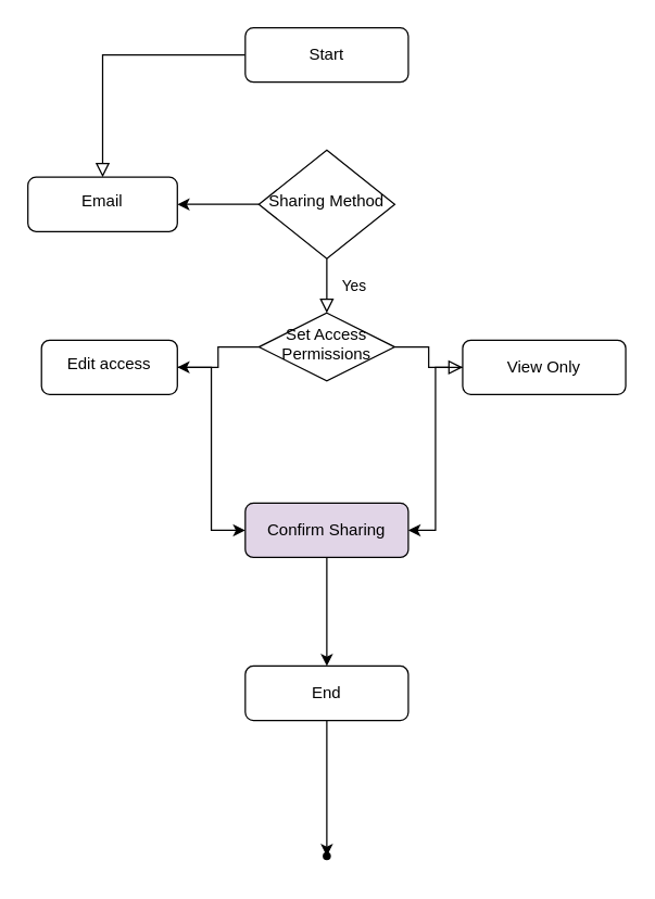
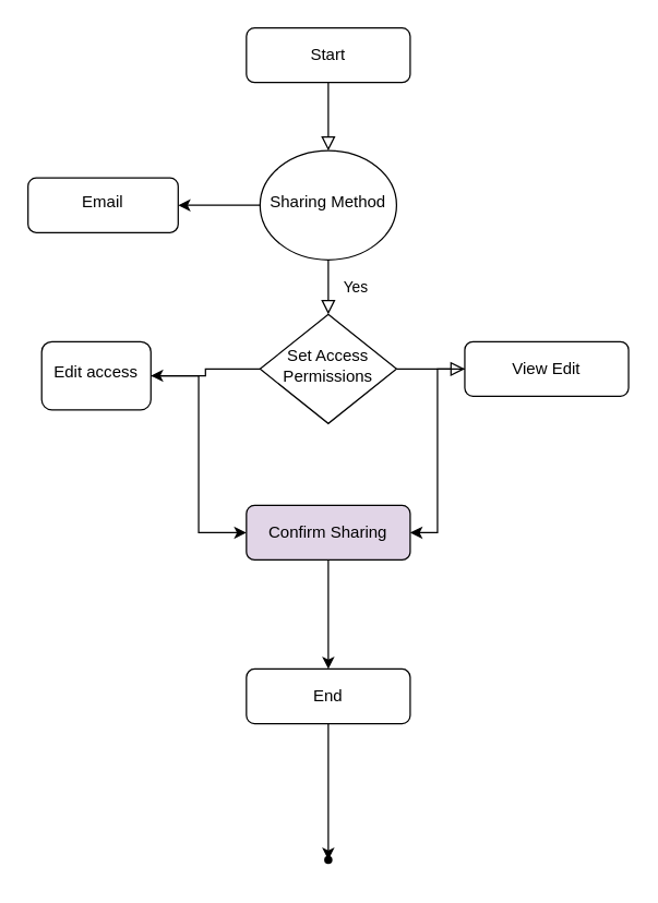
- <mxCell id="2" value="" style="rounded=0;html=1;jettySize=auto;orthogonalLoop=1;fontSize=11;endArrow=block;endFill=0;endSize=8;strokeWidth=1;shadow=0;labelBackgroundColor=none;edgeStyle=orthogonalEdgeStyle;" edge="1" parent="1" source="3" target="14"><mxGeometry relative="1" as="geometry" /></mxCell>
+ <mxCell id="2" value="" style="rounded=0;html=1;jettySize=auto;orthogonalLoop=1;fontSize=11;endArrow=block;endFill=0;endSize=8;strokeWidth=1;shadow=0;labelBackgroundColor=none;edgeStyle=orthogonalEdgeStyle;" edge="1" parent="1" source="3" target="6"><mxGeometry relative="1" as="geometry" /></mxCell>
- <mxCell id="6" value="Sharing Method" style="rhombus;whiteSpace=wrap;html=1;shadow=0;fontFamily=Helvetica;fontSize=12;align=center;strokeWidth=1;spacing=6;spacingTop=-4;" vertex="1" parent="1"><mxGeometry x="190" y="110" width="100" height="80" as="geometry" /></mxCell>
+ <mxCell id="6" value="Sharing Method" style="ellipse;whiteSpace=wrap;html=1;shadow=0;fontFamily=Helvetica;fontSize=12;align=center;strokeWidth=1;spacing=6;spacingTop=-4;" vertex="1" parent="1"><mxGeometry x="190" y="110" width="100" height="80" as="geometry" /></mxCell>
- <mxCell id="9" value="Set Access Permissions" style="rhombus;whiteSpace=wrap;html=1;shadow=0;fontFamily=Helvetica;fontSize=12;align=center;strokeWidth=1;spacing=6;spacingTop=-4;" vertex="1" parent="1"><mxGeometry x="190" y="230" width="100" height="50" as="geometry" /></mxCell>
+ <mxCell id="9" value="Set Access Permissions" style="rhombus;whiteSpace=wrap;html=1;shadow=0;fontFamily=Helvetica;fontSize=12;align=center;strokeWidth=1;spacing=6;spacingTop=-4;" vertex="1" parent="1"><mxGeometry x="190" y="230" width="100" height="80" as="geometry" /></mxCell>
- <mxCell id="16" value="Edit access" style="rounded=1;whiteSpace=wrap;html=1;shadow=0;strokeWidth=1;spacing=6;spacingTop=-4;" vertex="1" parent="1"><mxGeometry x="30" y="250" width="100" height="40" as="geometry" /></mxCell>
+ <mxCell id="16" value="Edit access" style="rounded=1;whiteSpace=wrap;html=1;shadow=0;strokeWidth=1;spacing=6;spacingTop=-4;" vertex="1" parent="1"><mxGeometry x="30" y="250" width="80" height="50" as="geometry" /></mxCell>
- <mxCell id="13" value="View Only" style="rounded=1;whiteSpace=wrap;html=1;fontSize=12;glass=0;strokeWidth=1;shadow=0;" vertex="1" parent="1"><mxGeometry x="340" y="250" width="120" height="40" as="geometry" /></mxCell>
+ <mxCell id="13" value="View Edit" style="rounded=1;whiteSpace=wrap;html=1;fontSize=12;glass=0;strokeWidth=1;shadow=0;" vertex="1" parent="1"><mxGeometry x="340" y="250" width="120" height="40" as="geometry" /></mxCell>
